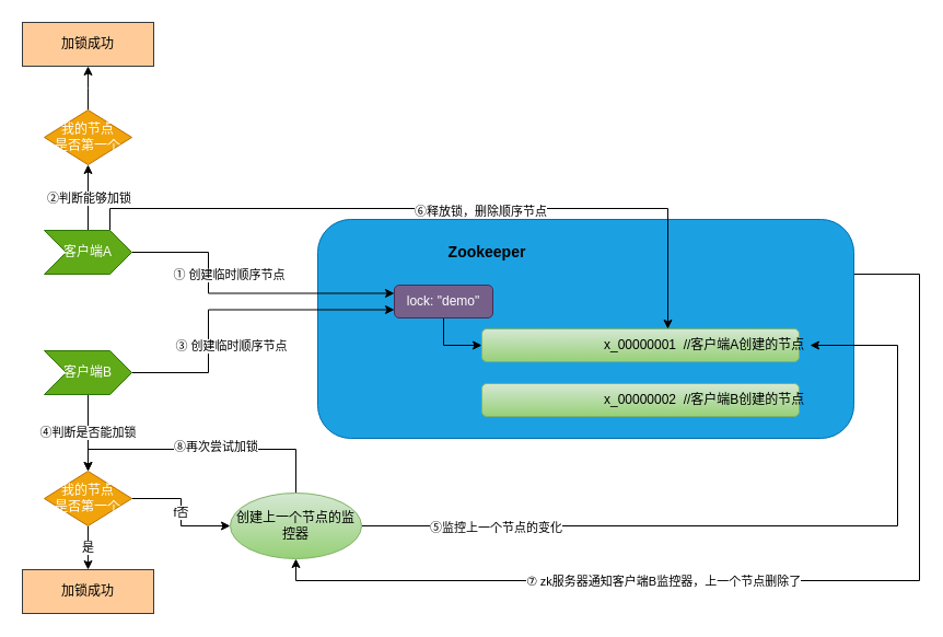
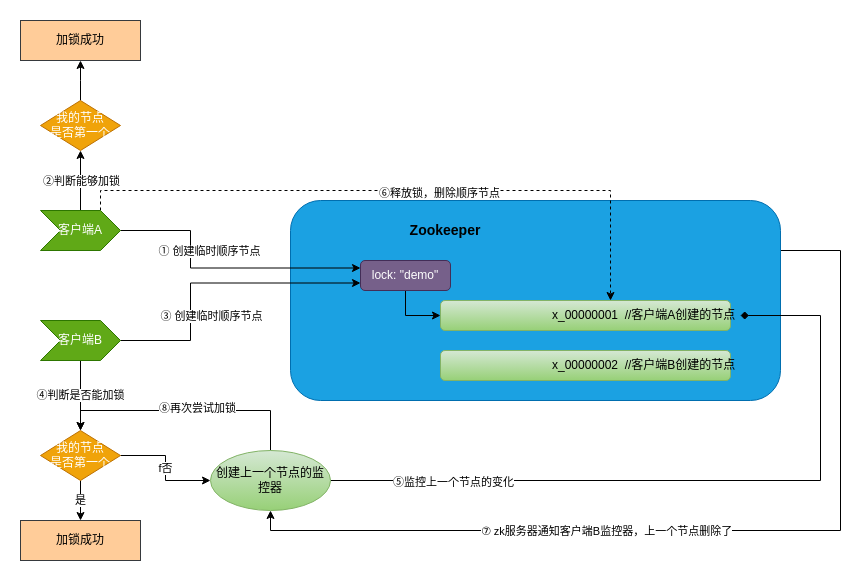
- <mxCell id="9" style="edgeStyle=orthogonalEdgeStyle;rounded=0;orthogonalLoop=1;jettySize=auto;html=1;exitX=0.75;exitY=0;exitDx=0;exitDy=0;" edge="1" parent="1" source="11" target="21"><mxGeometry relative="1" as="geometry"><Array as="points"><mxPoint x="100" y="190" /><mxPoint x="610" y="190" /></Array></mxGeometry></mxCell>
+ <mxCell id="9" style="edgeStyle=orthogonalEdgeStyle;rounded=0;orthogonalLoop=1;jettySize=auto;html=1;exitX=0.75;exitY=0;exitDx=0;exitDy=0;dashed=1;" edge="1" parent="1" source="11" target="21"><mxGeometry relative="1" as="geometry"><Array as="points"><mxPoint x="100" y="190" /><mxPoint x="610" y="190" /></Array></mxGeometry></mxCell>
- <mxCell id="29" style="edgeStyle=orthogonalEdgeStyle;rounded=0;orthogonalLoop=1;jettySize=auto;html=1;exitX=1;exitY=0.5;exitDx=0;exitDy=0;entryX=1;entryY=0.5;entryDx=0;entryDy=0;" edge="1" parent="1" source="33" target="22"><mxGeometry relative="1" as="geometry"><Array as="points"><mxPoint x="820" y="480" /><mxPoint x="820" y="315" /></Array></mxGeometry></mxCell>
+ <mxCell id="29" style="edgeStyle=orthogonalEdgeStyle;rounded=0;orthogonalLoop=1;jettySize=auto;html=1;exitX=1;exitY=0.5;exitDx=0;exitDy=0;entryX=1;entryY=0.5;entryDx=0;entryDy=0;endArrow=diamond;" edge="1" parent="1" source="33" target="22"><mxGeometry relative="1" as="geometry"><Array as="points"><mxPoint x="820" y="480" /><mxPoint x="820" y="315" /></Array></mxGeometry></mxCell>
